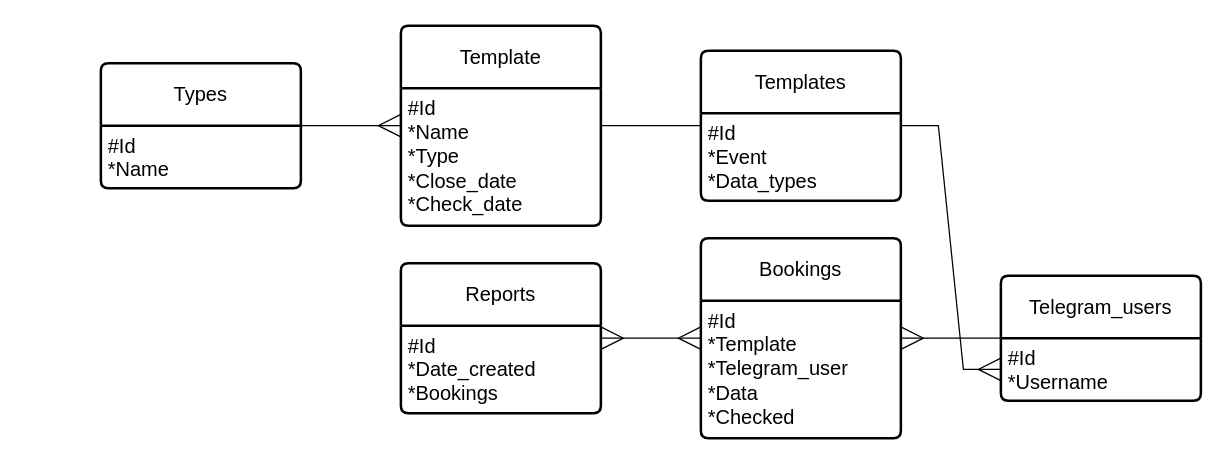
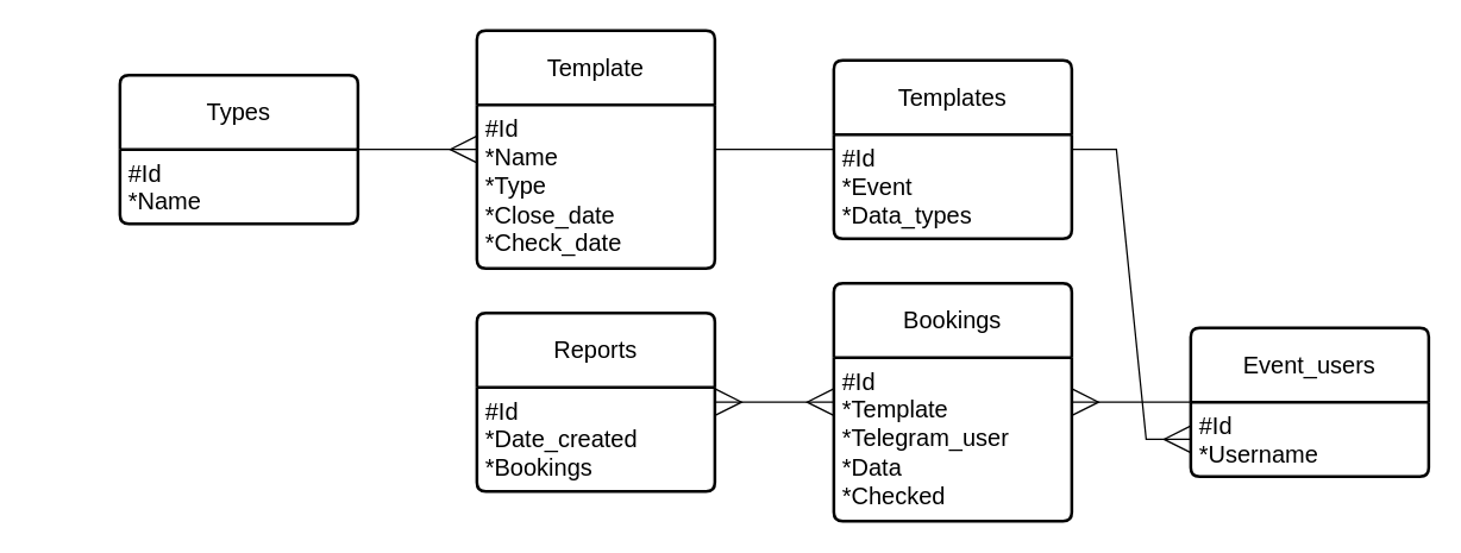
- <mxCell id="6" value="Telegram_users" style="swimlane;childLayout=stackLayout;horizontal=1;startSize=50;horizontalStack=0;rounded=1;fontSize=16;fontStyle=0;strokeWidth=2;resizeParent=0;resizeLast=1;shadow=0;dashed=0;align=center;arcSize=4;whiteSpace=wrap;html=1;" parent="1" vertex="1"><mxGeometry x="800" y="220" width="160" height="100" as="geometry" /></mxCell>
+ <mxCell id="6" value="Event_users" style="swimlane;childLayout=stackLayout;horizontal=1;startSize=50;horizontalStack=0;rounded=1;fontSize=16;fontStyle=0;strokeWidth=2;resizeParent=0;resizeLast=1;shadow=0;dashed=0;align=center;arcSize=4;whiteSpace=wrap;html=1;" parent="1" vertex="1"><mxGeometry x="800" y="220" width="160" height="100" as="geometry" /></mxCell>
